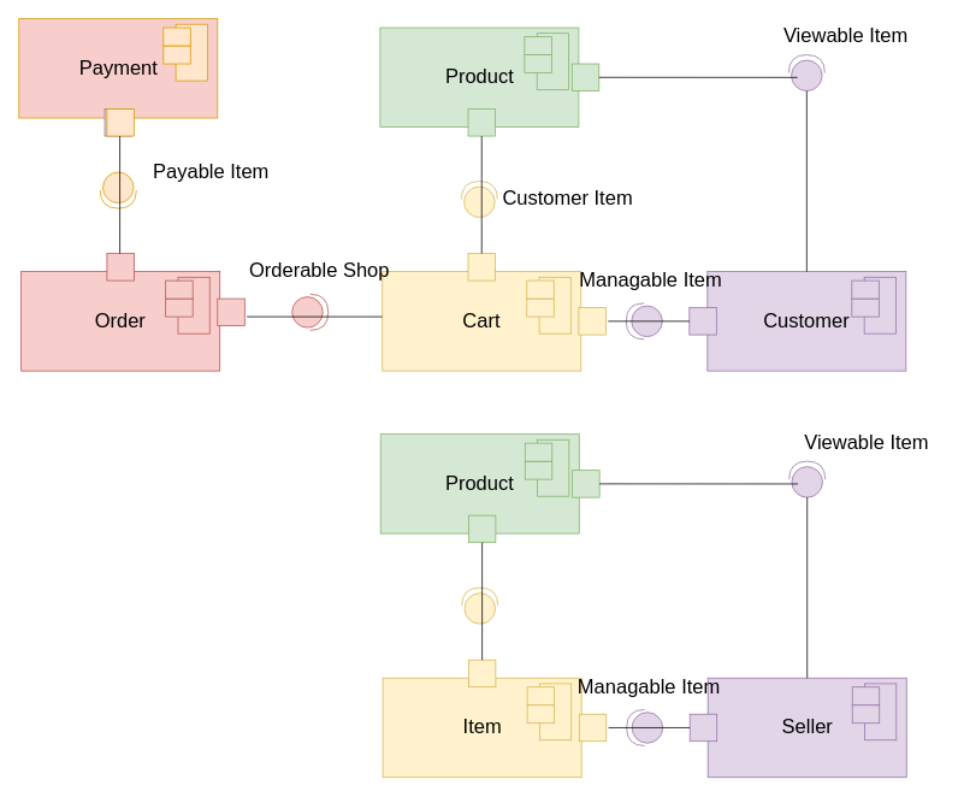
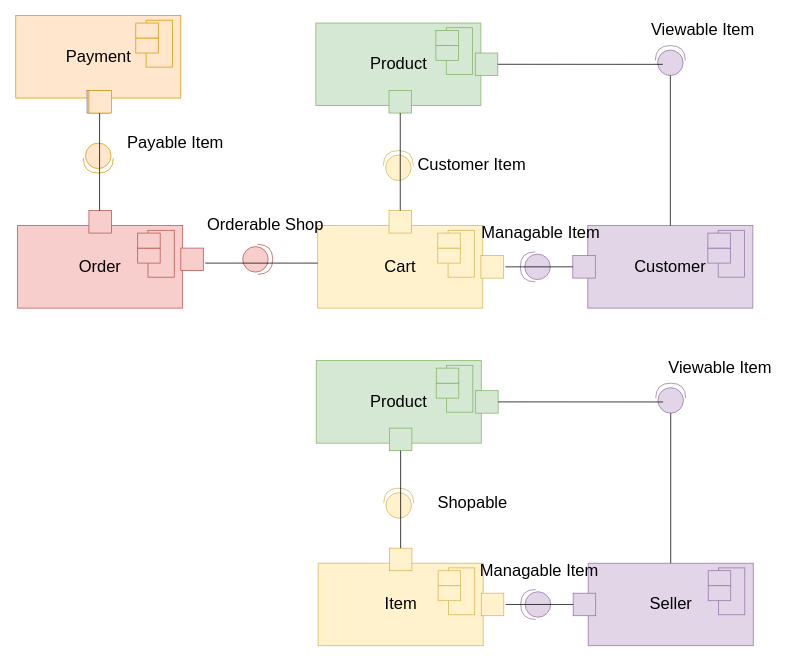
- <mxCell id="22" value="Payment" style="rounded=0;whiteSpace=wrap;html=1;fontSize=22;fillColor=#f8cecc;strokeColor=#d79b00;" vertex="1" parent="1"><mxGeometry x="20.5" y="20" width="220" height="110" as="geometry" /></mxCell>
+ <mxCell id="22" value="Payment" style="rounded=0;whiteSpace=wrap;html=1;fontSize=22;fillColor=#ffe6cc;strokeColor=#d79b00;" vertex="1" parent="1"><mxGeometry x="20.5" y="20" width="220" height="110" as="geometry" /></mxCell>
+ <mxCell id="71" value="Shopable" style="text;html=1;align=center;verticalAlign=middle;resizable=0;points=[];autosize=1;strokeColor=none;fillColor=none;fontSize=22;" vertex="1" parent="1"><mxGeometry x="568.5" y="650" width="120" height="40" as="geometry" /></mxCell>
